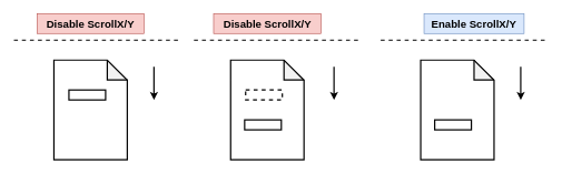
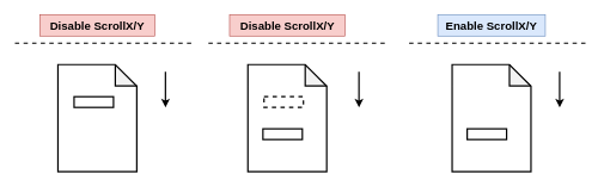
- <mxCell id="8" value="&lt;span style=&quot;font-size: 16px;&quot;&gt;&lt;b&gt;Enable ScrollX/Y&lt;/b&gt;&lt;/span&gt;" style="text;html=1;strokeColor=#6c8ebf;fillColor=#dae8fc;align=center;verticalAlign=middle;whiteSpace=wrap;rounded=0;" vertex="1" parent="1"><mxGeometry x="635" y="20" width="150" height="30" as="geometry" /></mxCell>
+ <mxCell id="8" value="&lt;span style=&quot;font-size: 16px;&quot;&gt;&lt;b&gt;Enable ScrollX/Y&lt;/b&gt;&lt;/span&gt;" style="text;html=1;strokeColor=#6c8ebf;fillColor=#dae8fc;align=center;verticalAlign=middle;whiteSpace=wrap;rounded=0;" vertex="1" parent="1"><mxGeometry x="610" y="20" width="150" height="30" as="geometry" /></mxCell>
